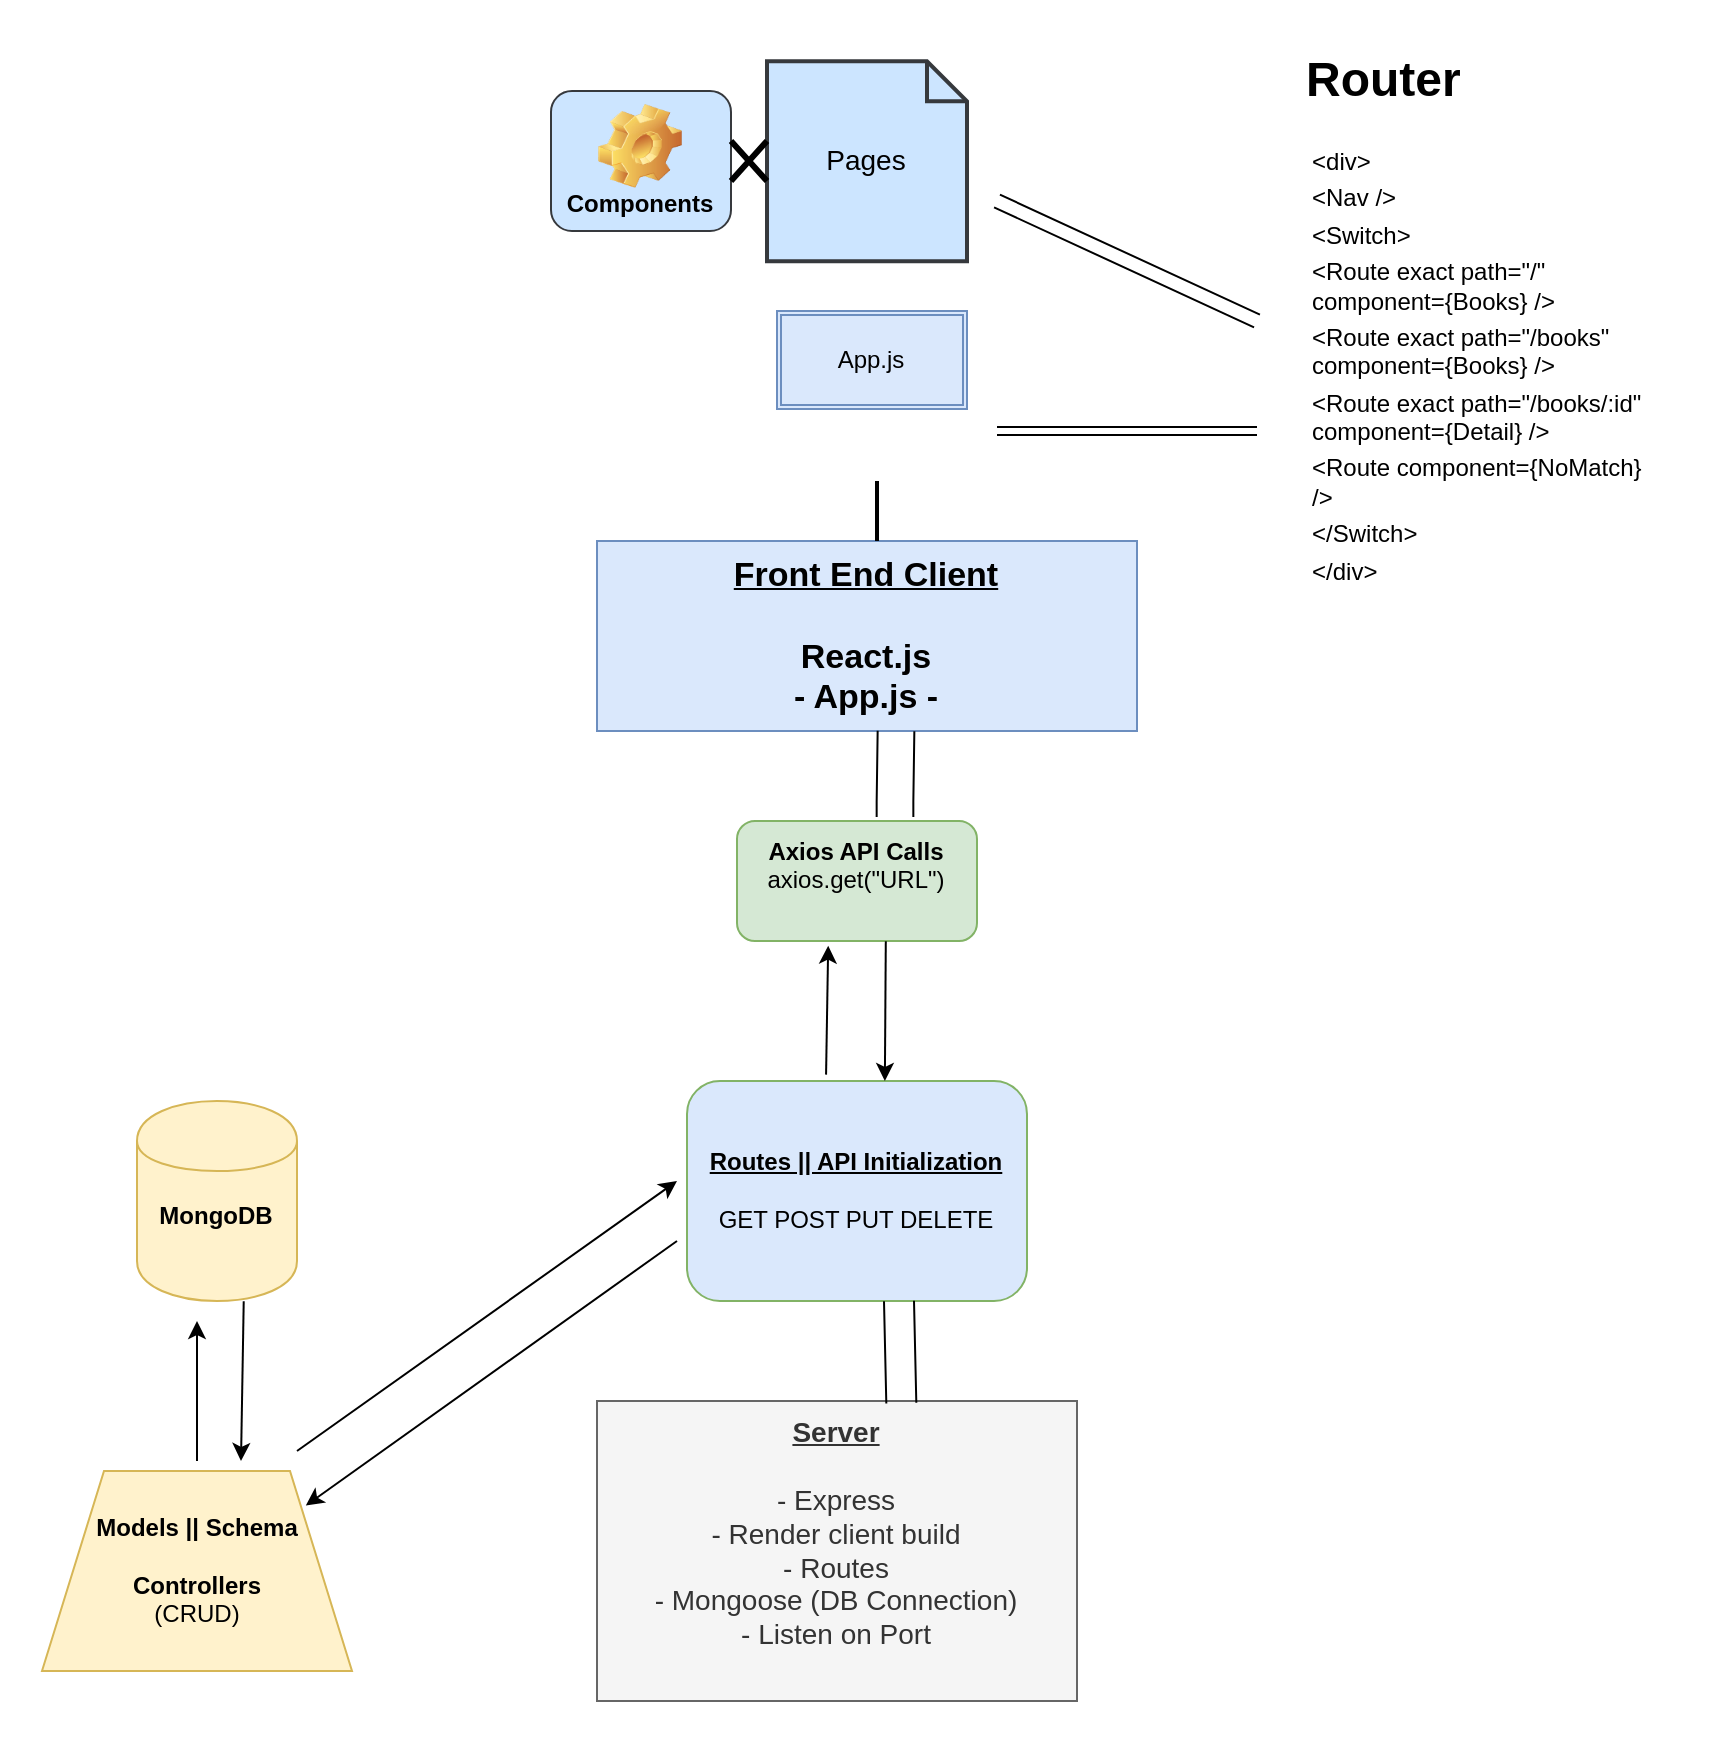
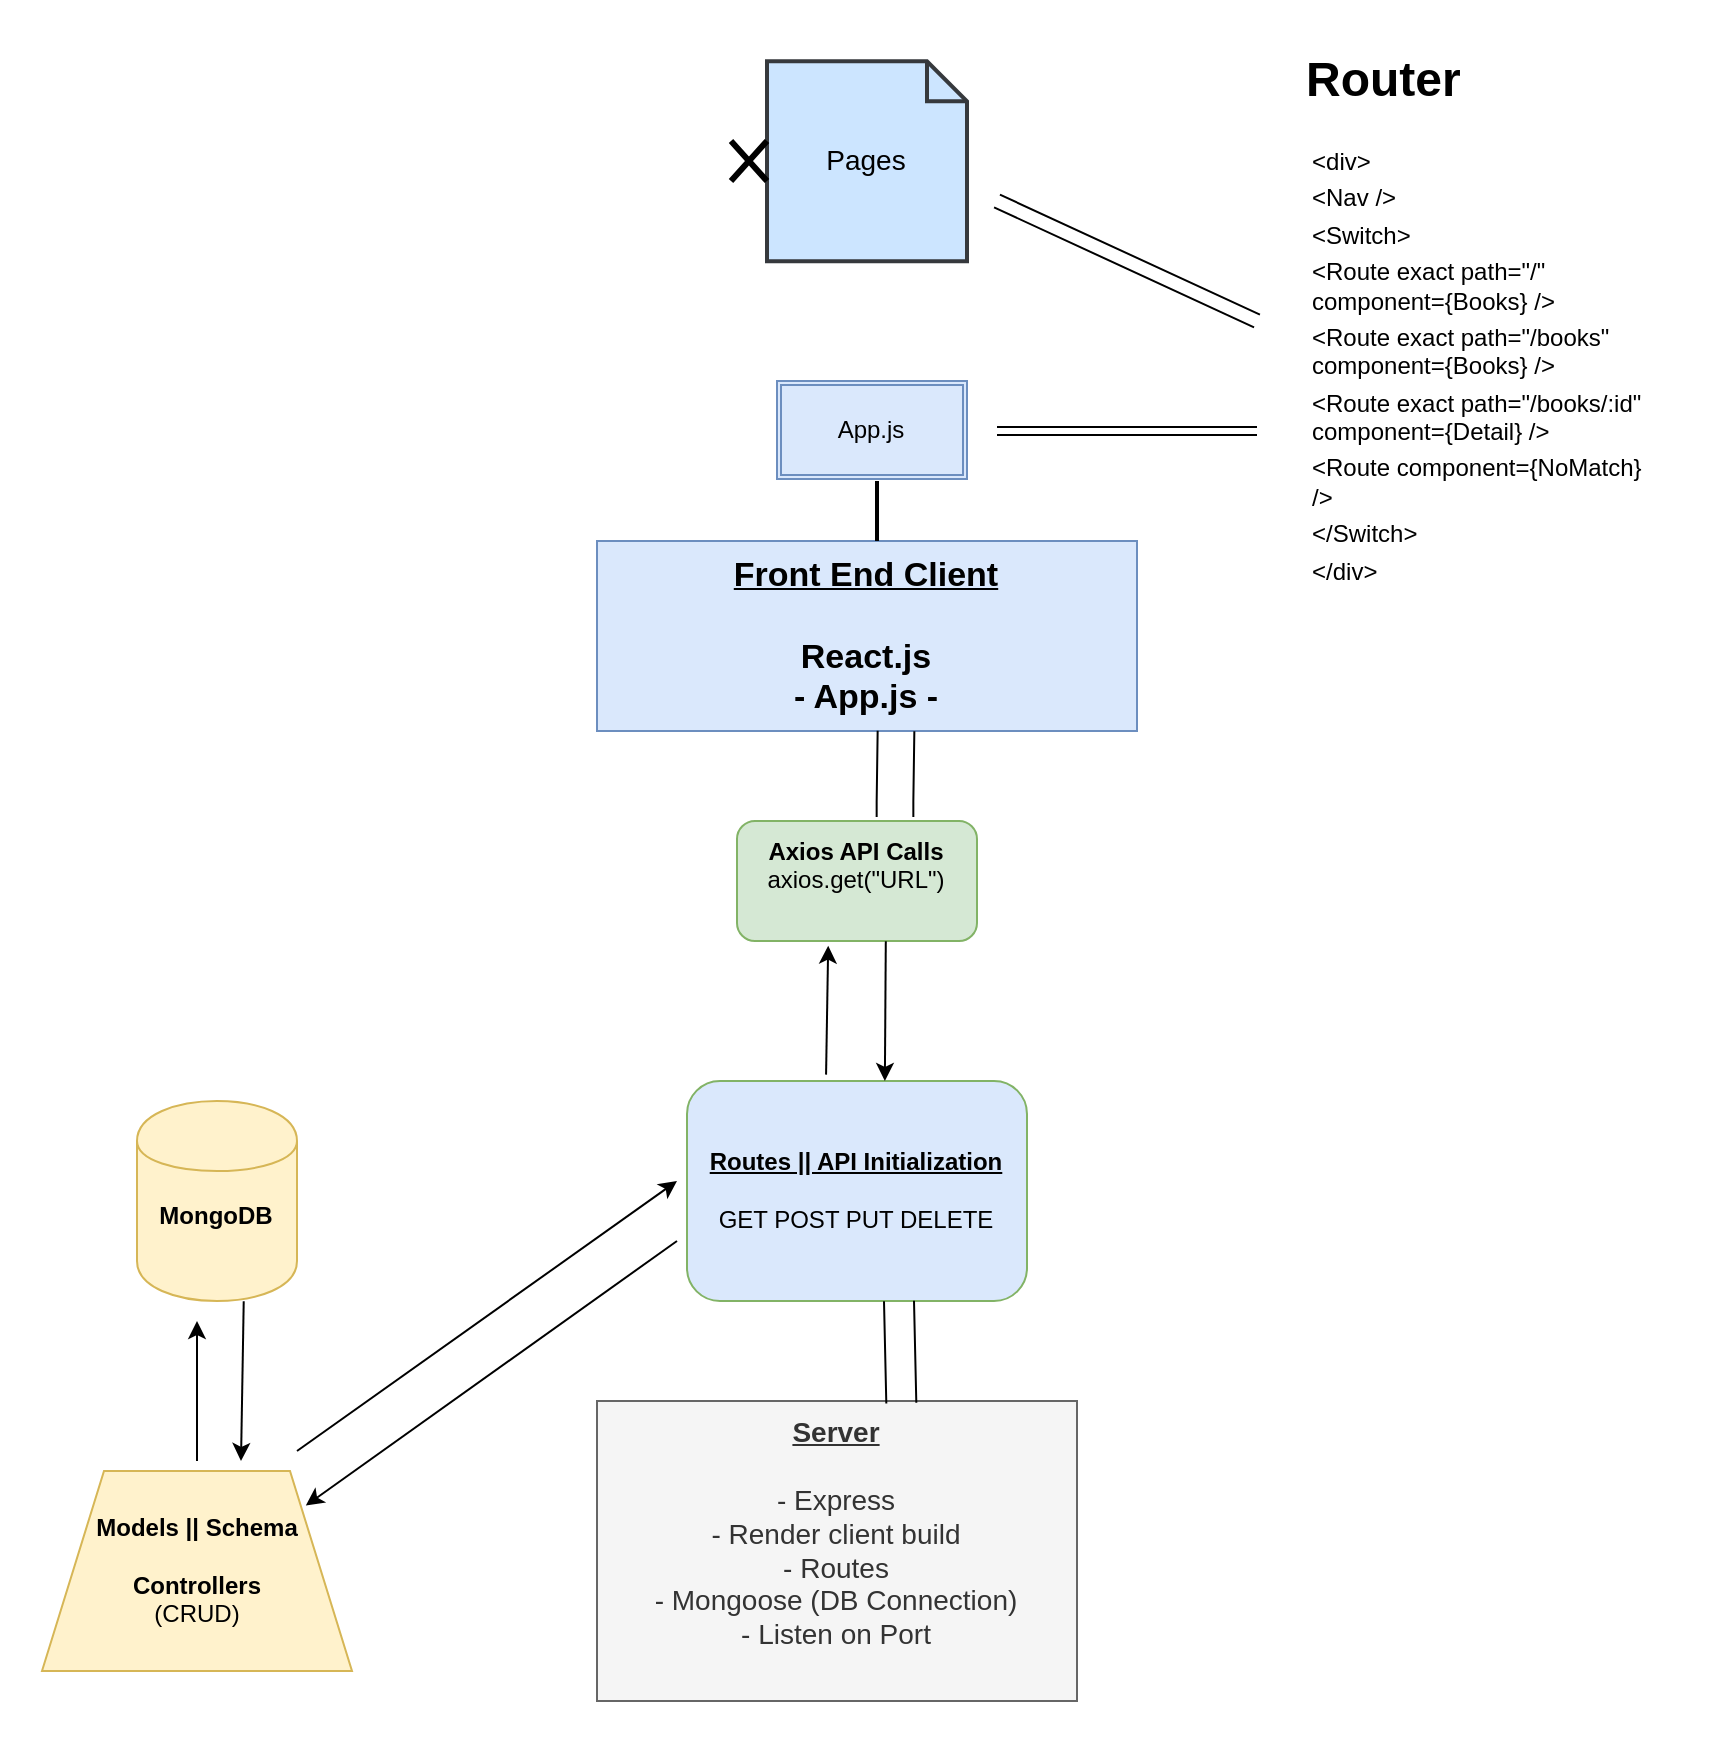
- <mxCell id="16" value="Components&lt;br&gt;" style="label;whiteSpace=wrap;html=1;align=center;verticalAlign=bottom;spacingLeft=0;spacingBottom=4;imageAlign=center;imageVerticalAlign=top;image=img/clipart/Gear_128x128.png;fillColor=#cce5ff;strokeColor=#36393d;" vertex="1" parent="1"><mxGeometry x="275" y="45" width="90" height="70" as="geometry" /></mxCell>
- <mxCell id="17" value="App.js" style="shape=ext;double=1;rounded=0;whiteSpace=wrap;html=1;fillColor=#dae8fc;strokeColor=#6c8ebf;" vertex="1" parent="1"><mxGeometry x="388" y="155" width="95" height="49" as="geometry" /></mxCell>
+ <mxCell id="17" value="App.js" style="shape=ext;double=1;rounded=0;whiteSpace=wrap;html=1;fillColor=#dae8fc;strokeColor=#6c8ebf;" vertex="1" parent="1"><mxGeometry x="388" y="190" width="95" height="49" as="geometry" /></mxCell>
